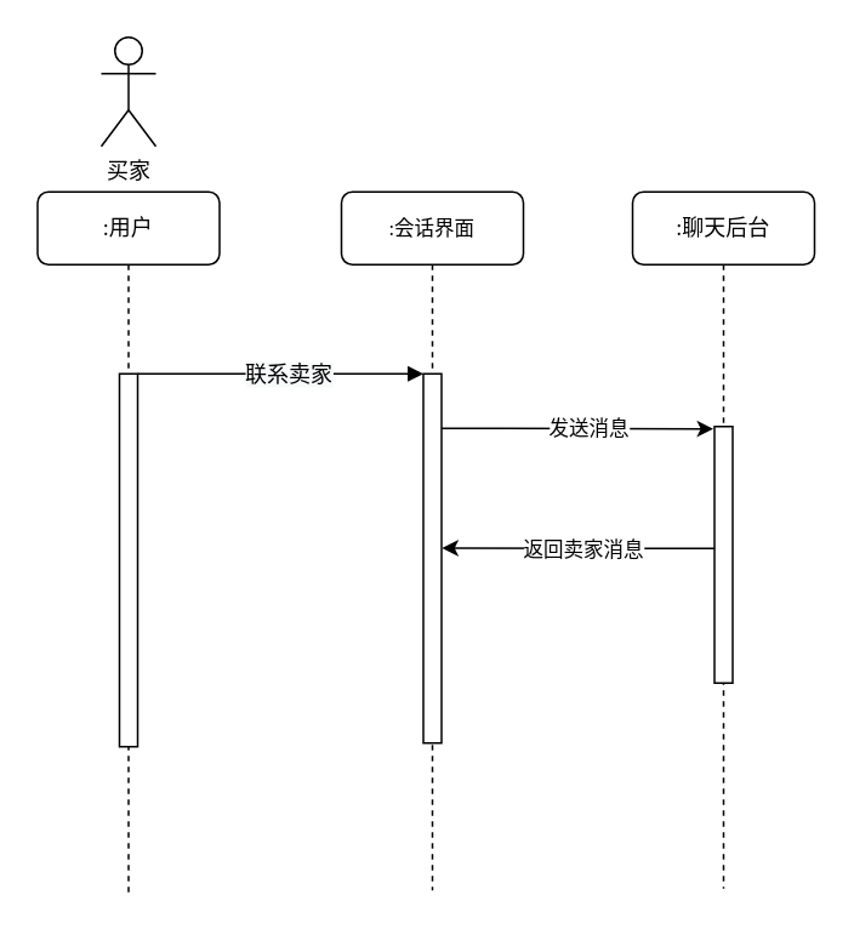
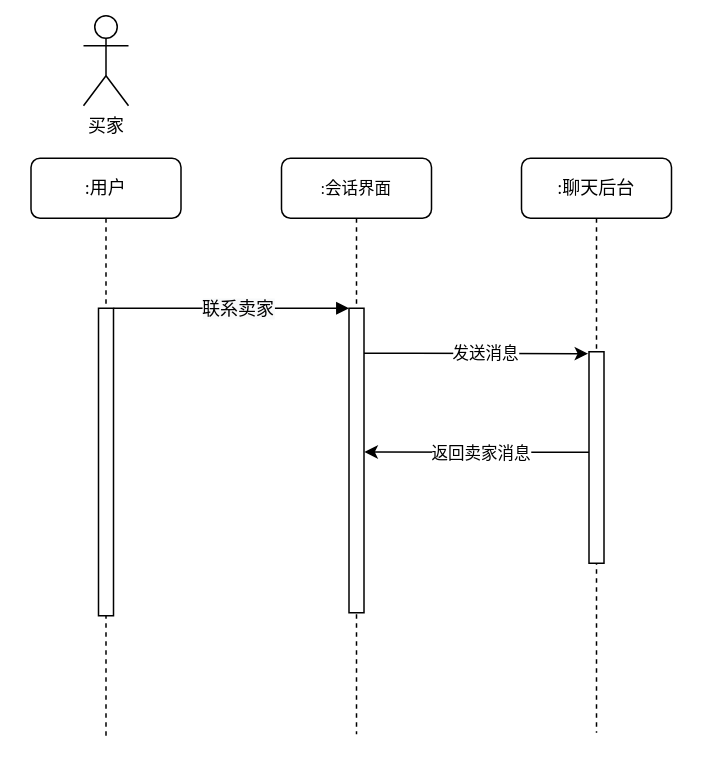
- <mxCell id="12" value="买家" style="shape=umlActor;verticalLabelPosition=bottom;verticalAlign=top;html=1;outlineConnect=0;" vertex="1" parent="1"><mxGeometry x="55" y="20" width="30" height="60" as="geometry" /></mxCell>
+ <mxCell id="12" value="买家" style="shape=umlActor;verticalLabelPosition=bottom;verticalAlign=top;html=1;outlineConnect=0;" vertex="1" parent="1"><mxGeometry x="55" y="10" width="30" height="60" as="geometry" /></mxCell>
